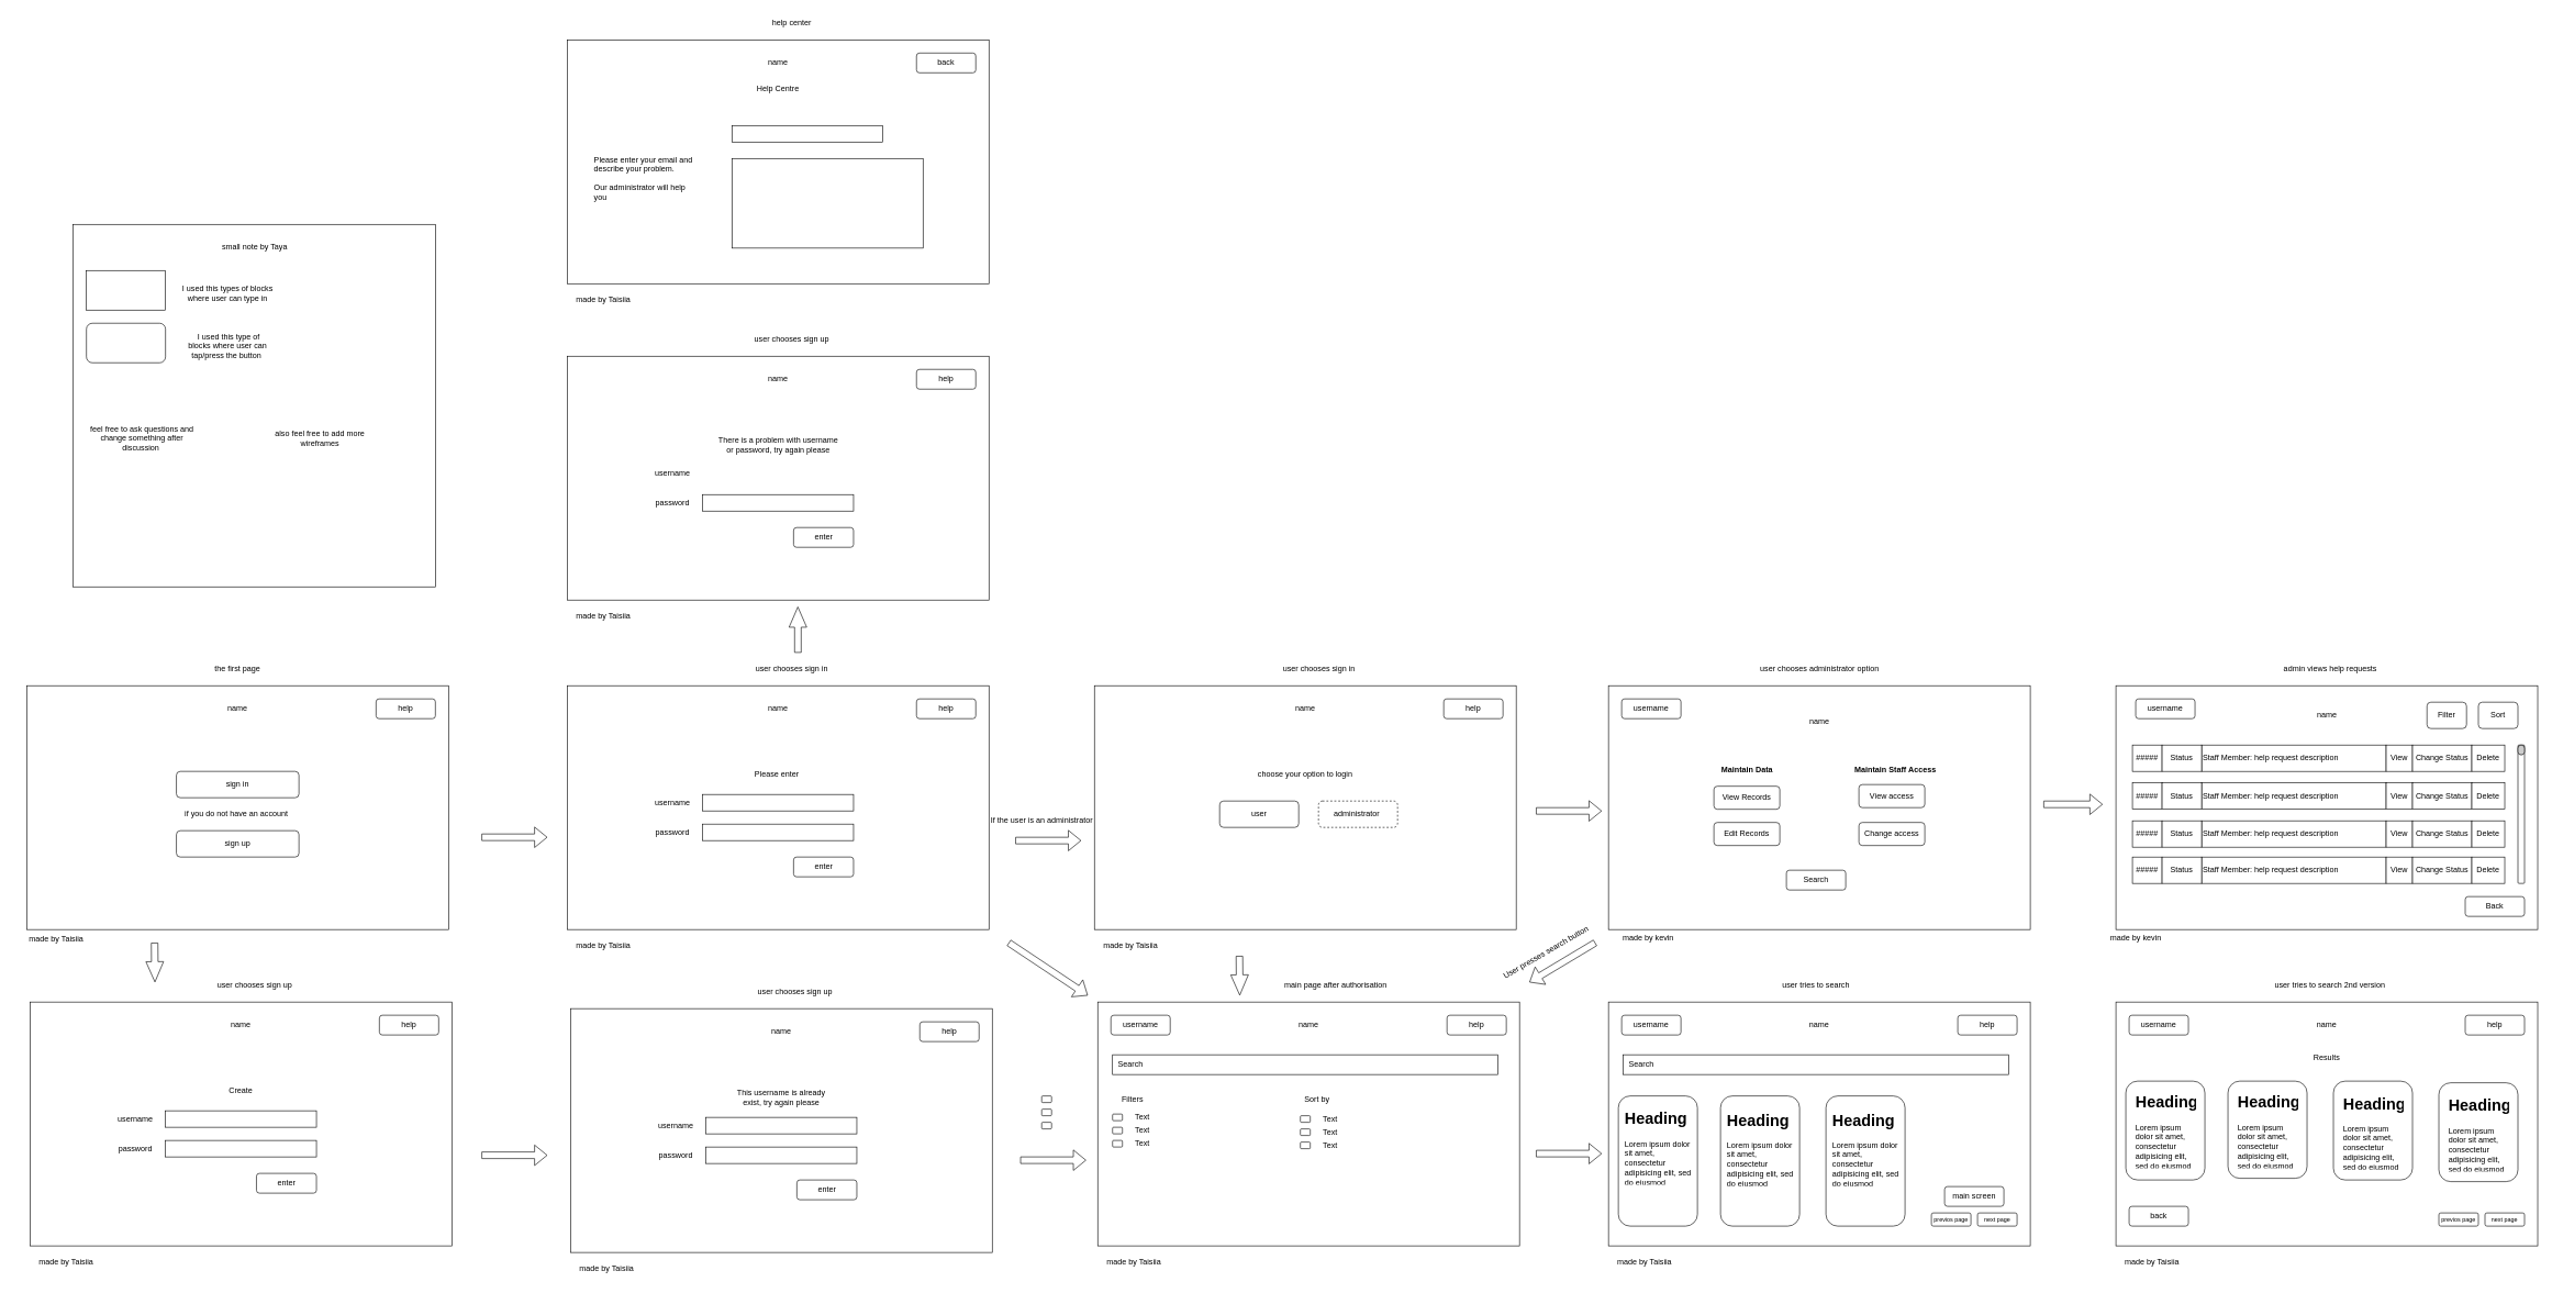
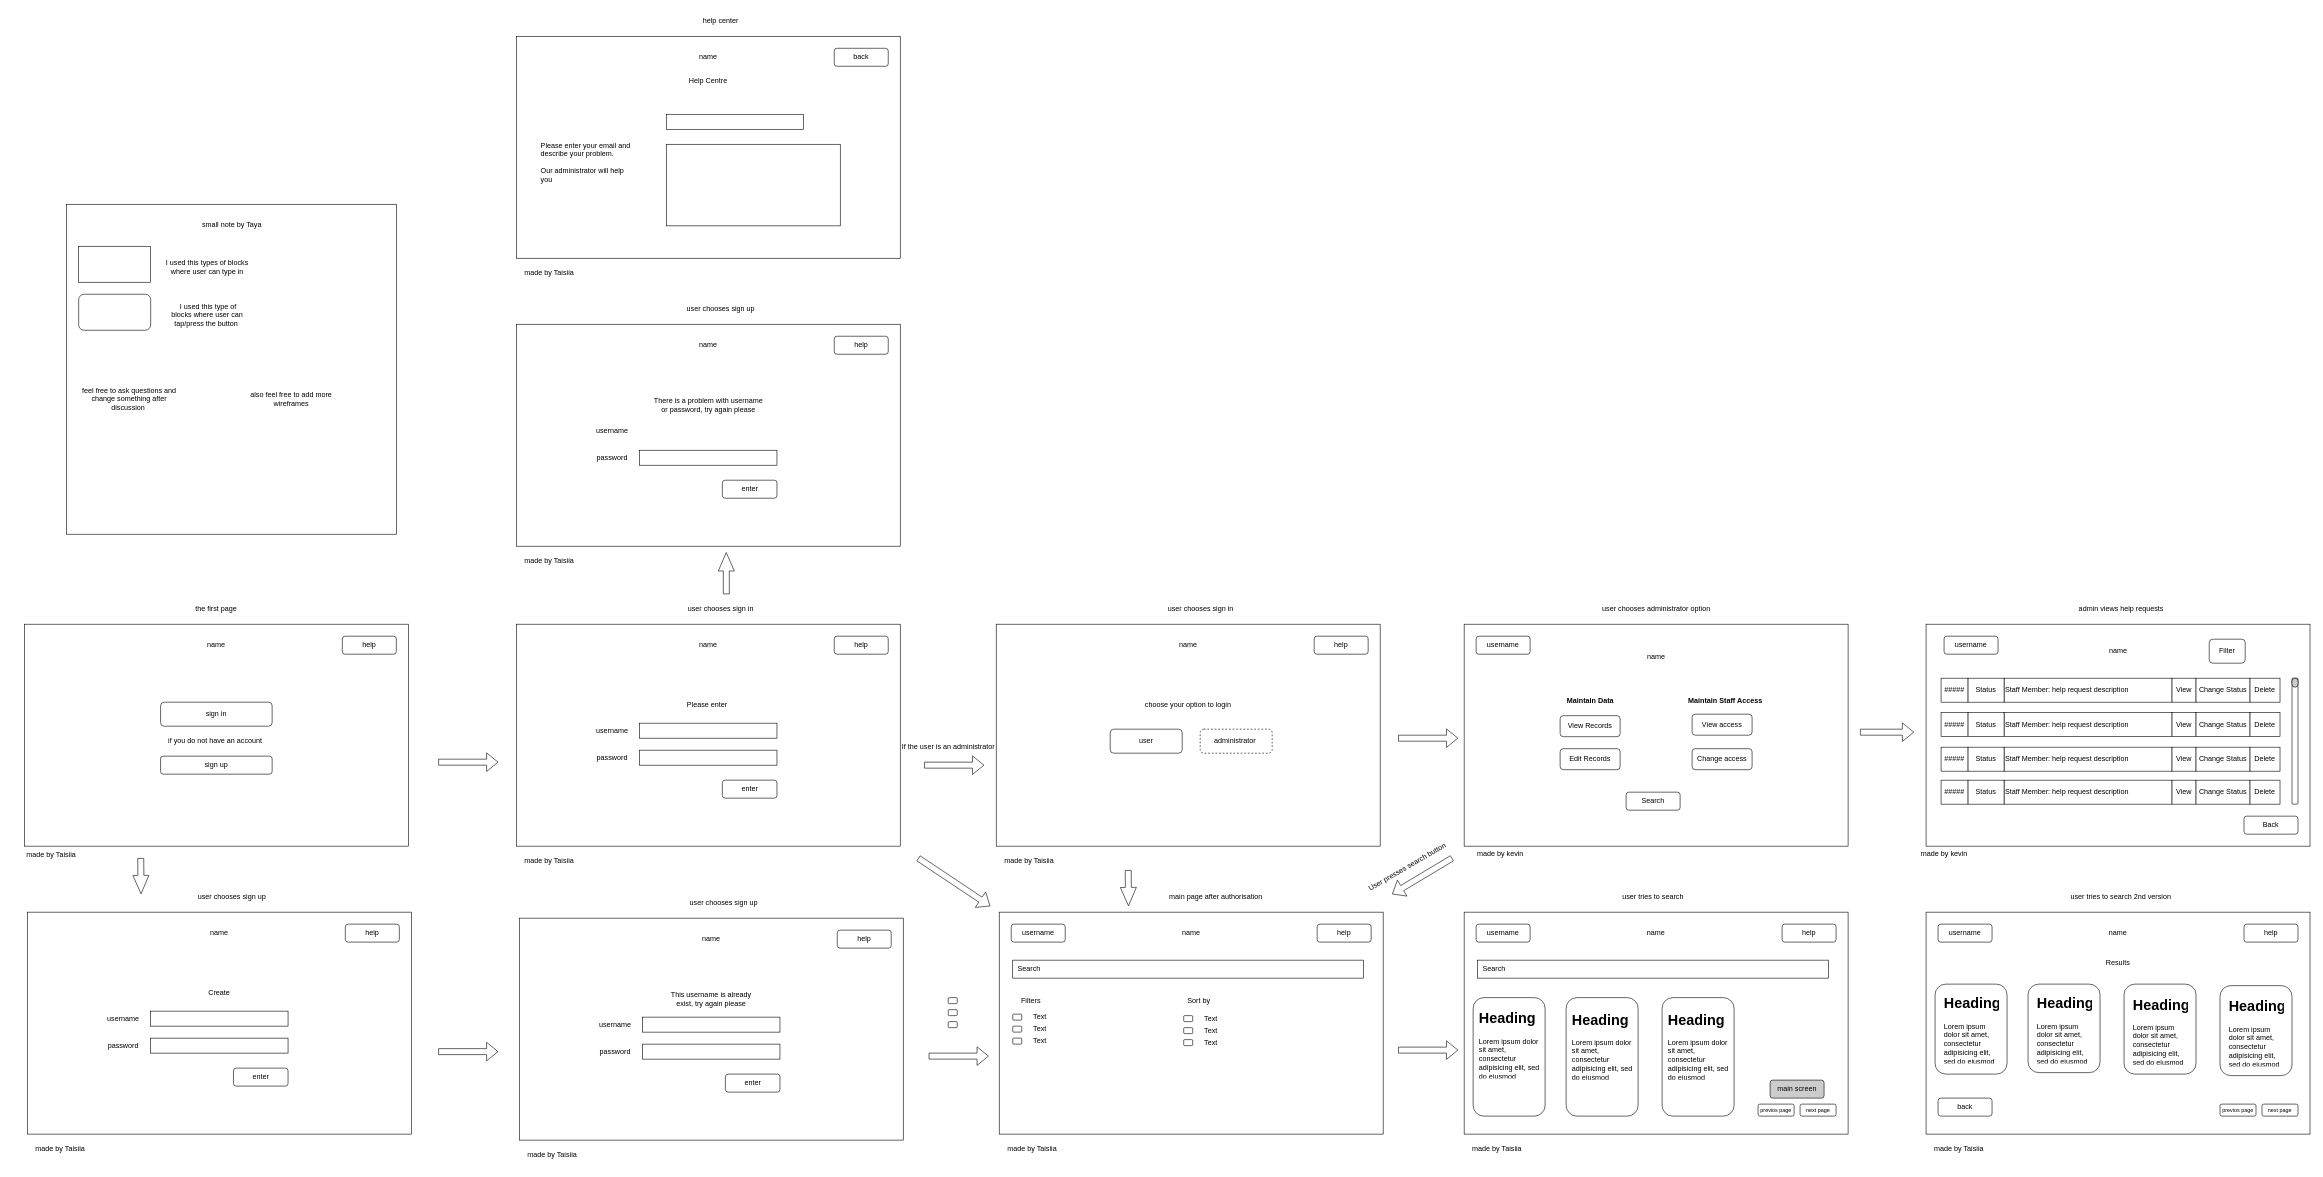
- <mxCell id="176" value="Sort" style="rounded=1;whiteSpace=wrap;html=1;" vertex="1" parent="1"><mxGeometry x="3760" y="1065" width="60" height="40" as="geometry" /></mxCell>
- <mxCell id="6" value="sign up" style="rounded=1;whiteSpace=wrap;html=1;" parent="1" vertex="1"><mxGeometry x="267" y="1260" width="186" height="40" as="geometry" /></mxCell>
+ <mxCell id="6" value="sign up" style="rounded=1;whiteSpace=wrap;html=1;" parent="1" vertex="1"><mxGeometry x="267" y="1260" width="186" height="30" as="geometry" /></mxCell>
- <mxCell id="106" value="main screen" style="rounded=1;whiteSpace=wrap;html=1;" parent="1" vertex="1"><mxGeometry x="2950" y="1800" width="90" height="30" as="geometry" /></mxCell>
+ <mxCell id="106" value="main screen" style="rounded=1;whiteSpace=wrap;html=1;fillColor=#cccccc;" parent="1" vertex="1"><mxGeometry x="2950" y="1800" width="90" height="30" as="geometry" /></mxCell>
